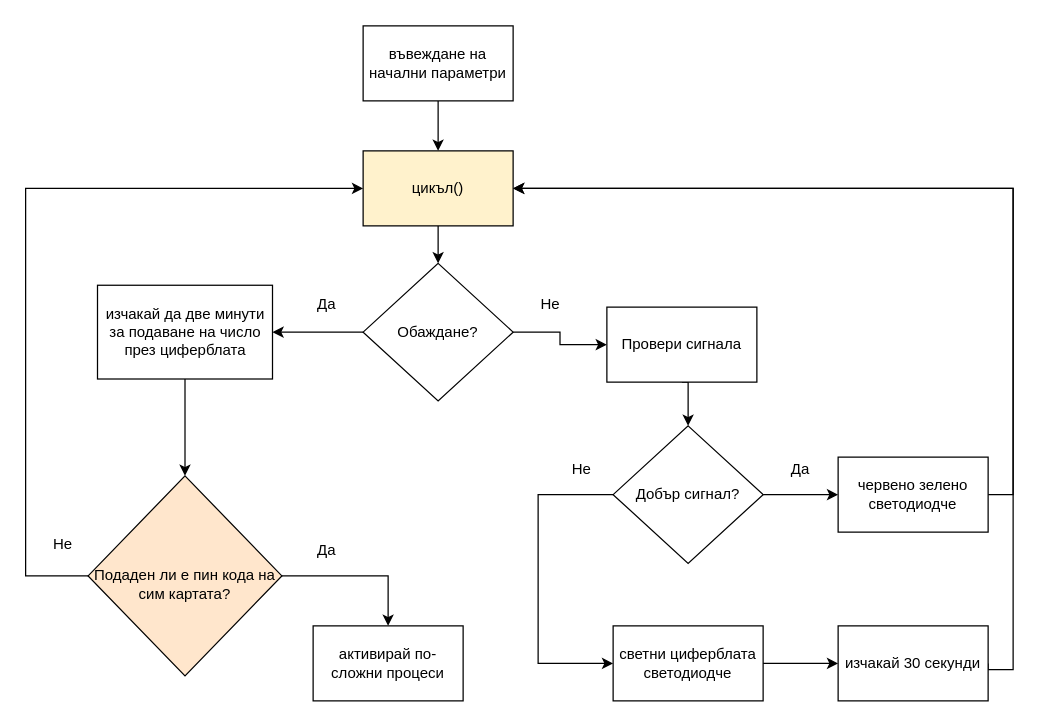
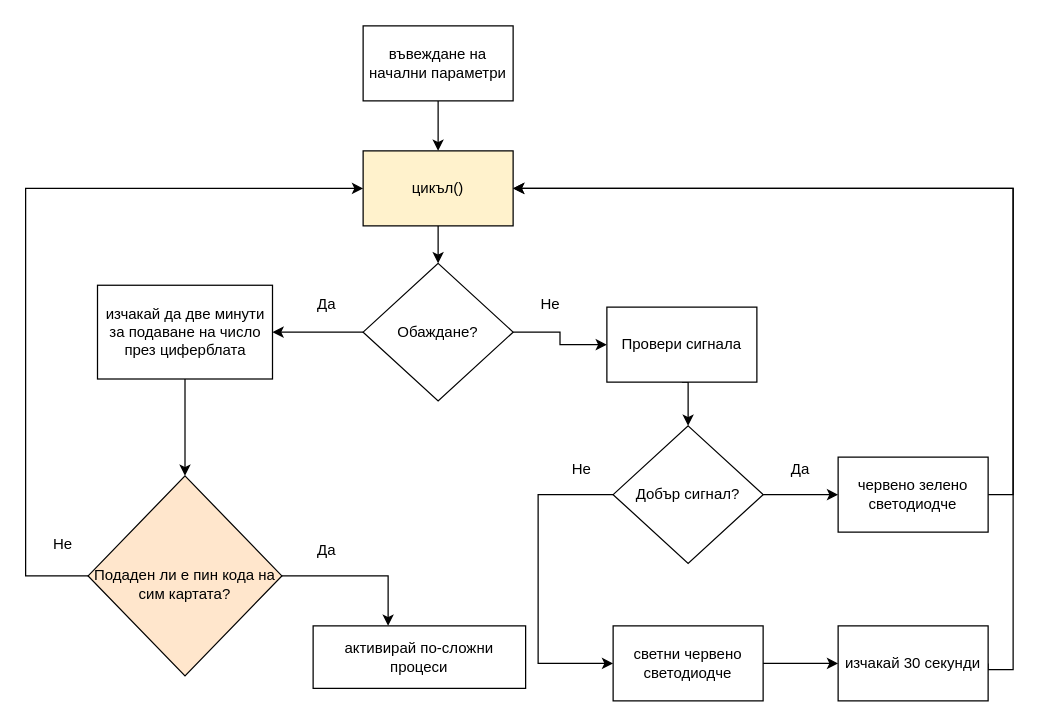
- <mxCell id="30" value="активирай по-сложни процеси" style="rounded=0;whiteSpace=wrap;html=1;" vertex="1" parent="1"><mxGeometry x="250" y="500" width="120" height="60" as="geometry" /></mxCell>
+ <mxCell id="30" value="активирай по-сложни процеси" style="rounded=0;whiteSpace=wrap;html=1;" vertex="1" parent="1"><mxGeometry x="250" y="500" width="170" height="50" as="geometry" /></mxCell>
- <mxCell id="27" value="светни циферблата светодиодче" style="rounded=0;whiteSpace=wrap;html=1;" vertex="1" parent="1"><mxGeometry x="490" y="500" width="120" height="60" as="geometry" /></mxCell>
+ <mxCell id="27" value="светни червено светодиодче" style="rounded=0;whiteSpace=wrap;html=1;" vertex="1" parent="1"><mxGeometry x="490" y="500" width="120" height="60" as="geometry" /></mxCell>
